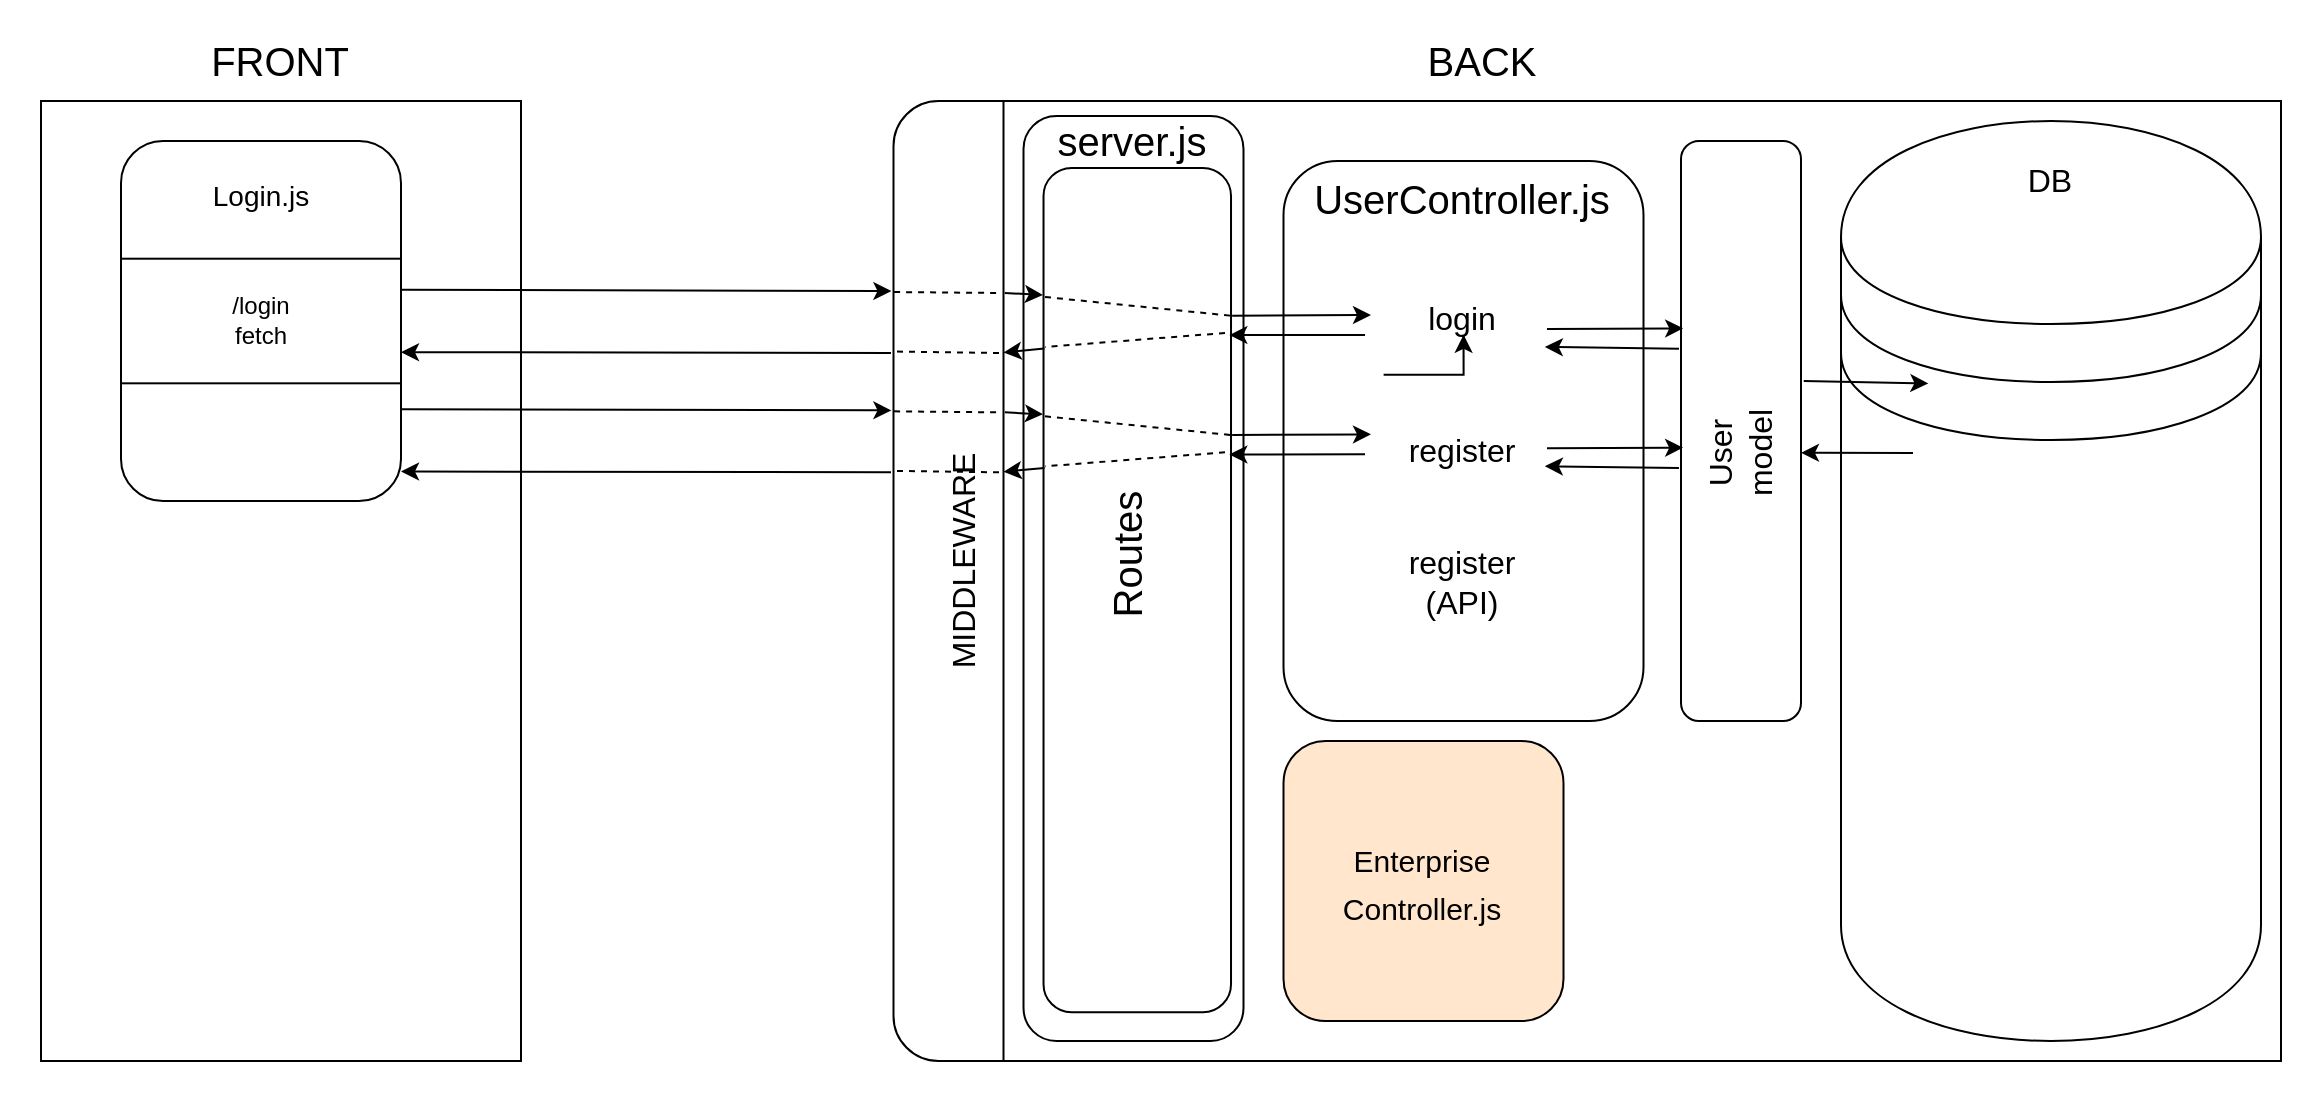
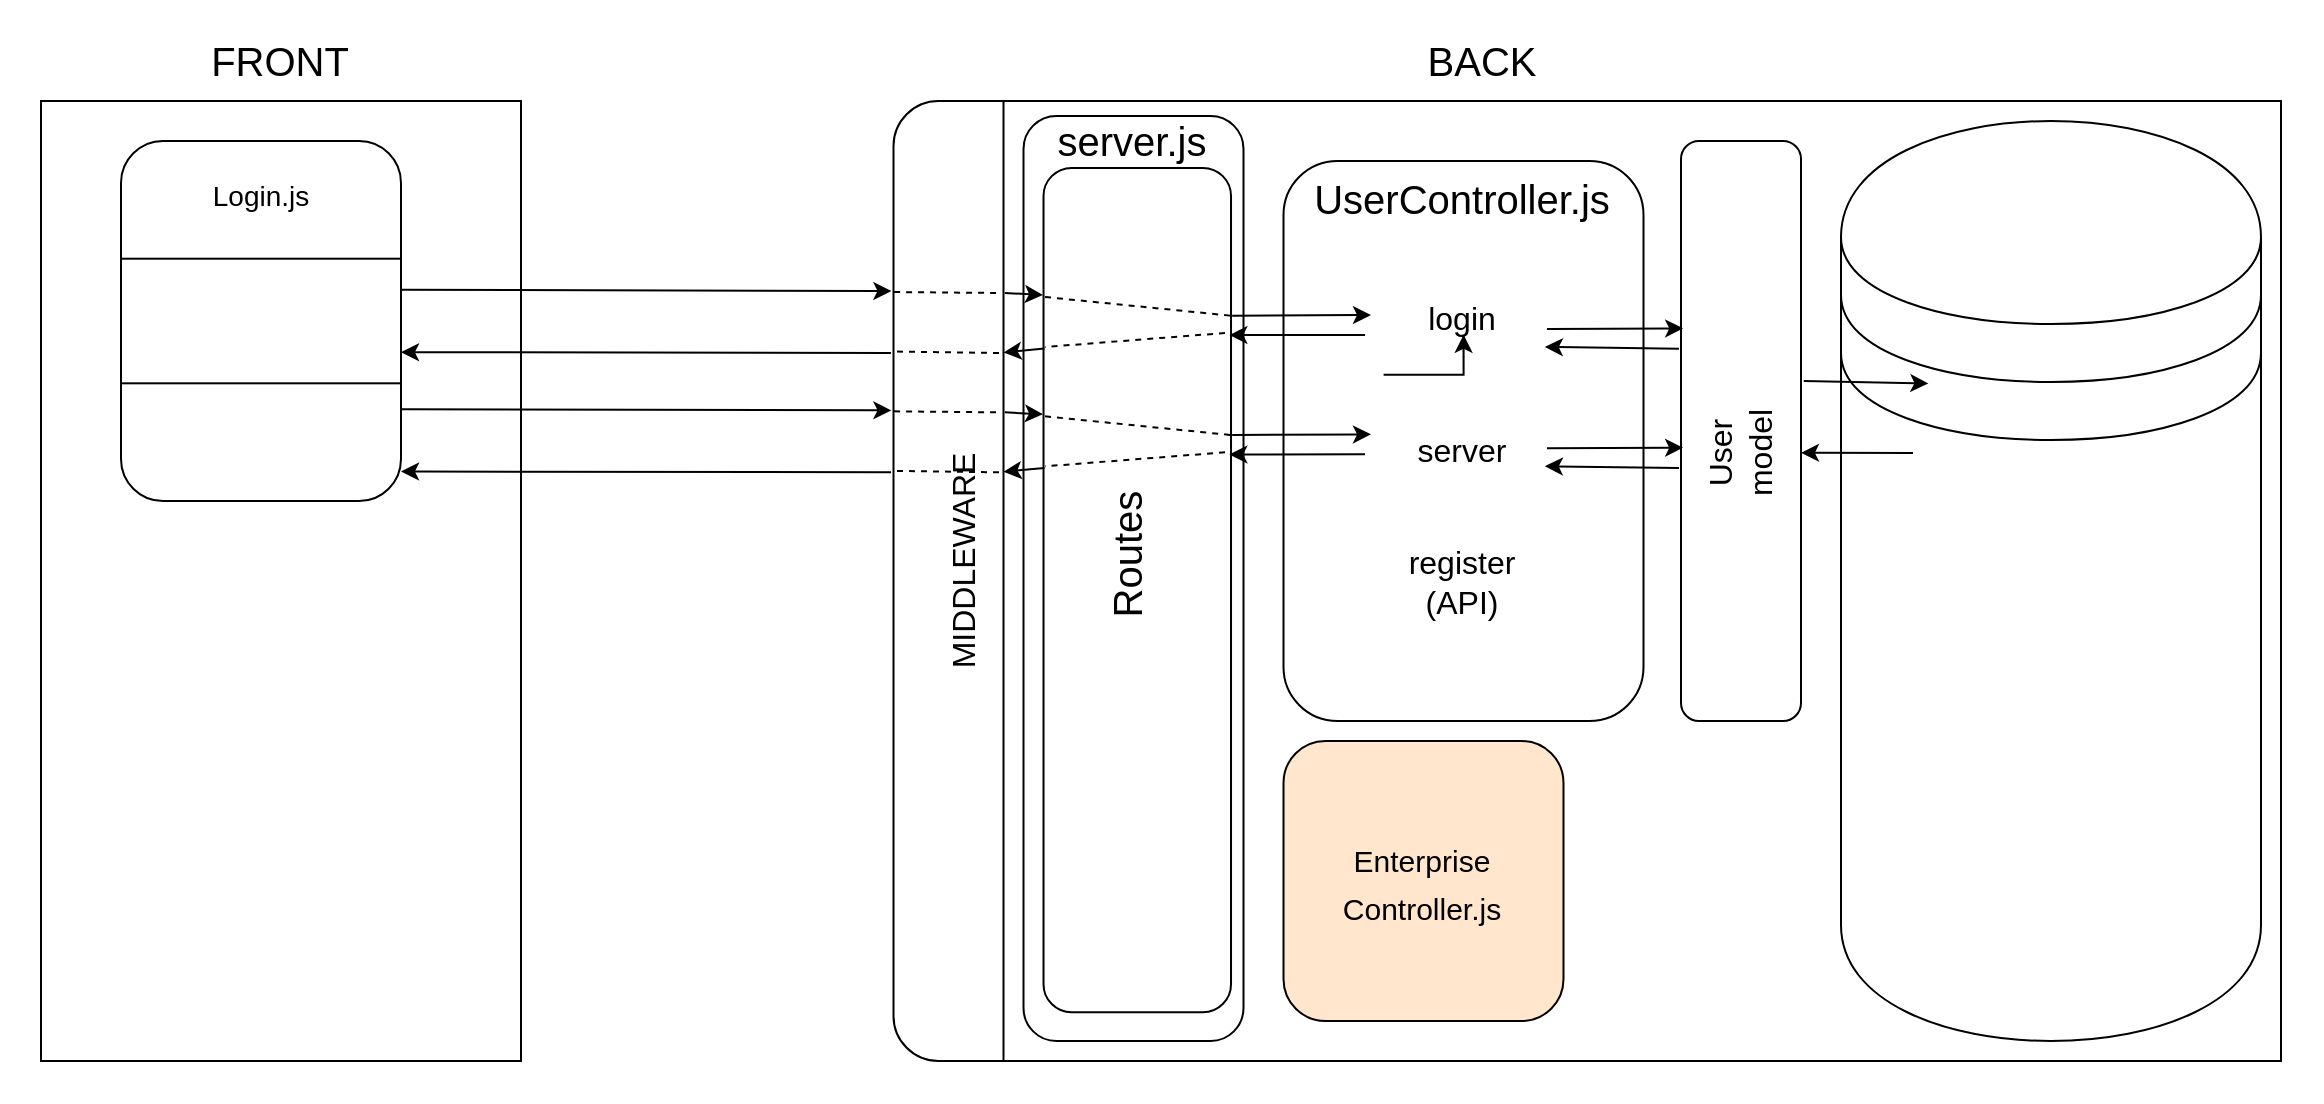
- <mxCell id="16" value="DB" style="text;html=1;strokeColor=none;fillColor=none;align=center;verticalAlign=middle;whiteSpace=wrap;rounded=0;fontSize=16;" vertex="1" parent="1"><mxGeometry x="1005" y="80" width="40" height="20" as="geometry" /></mxCell>
- <mxCell id="31" value="/login fetch" style="text;html=1;strokeColor=none;fillColor=none;align=center;verticalAlign=middle;whiteSpace=wrap;rounded=0;" vertex="1" parent="26"><mxGeometry x="46.667" y="76.154" width="46.667" height="27.692" as="geometry" /></mxCell>
- <mxCell id="21" value="register" style="text;html=1;strokeColor=none;fillColor=none;align=center;verticalAlign=middle;whiteSpace=wrap;rounded=0;fontSize=16;" vertex="1" parent="17"><mxGeometry x="70" y="135.172" width="40" height="19.31" as="geometry" /></mxCell>
+ <mxCell id="21" value="server" style="text;html=1;strokeColor=none;fillColor=none;align=center;verticalAlign=middle;whiteSpace=wrap;rounded=0;fontSize=16;" vertex="1" parent="17"><mxGeometry x="70" y="135.172" width="40" height="19.31" as="geometry" /></mxCell>
